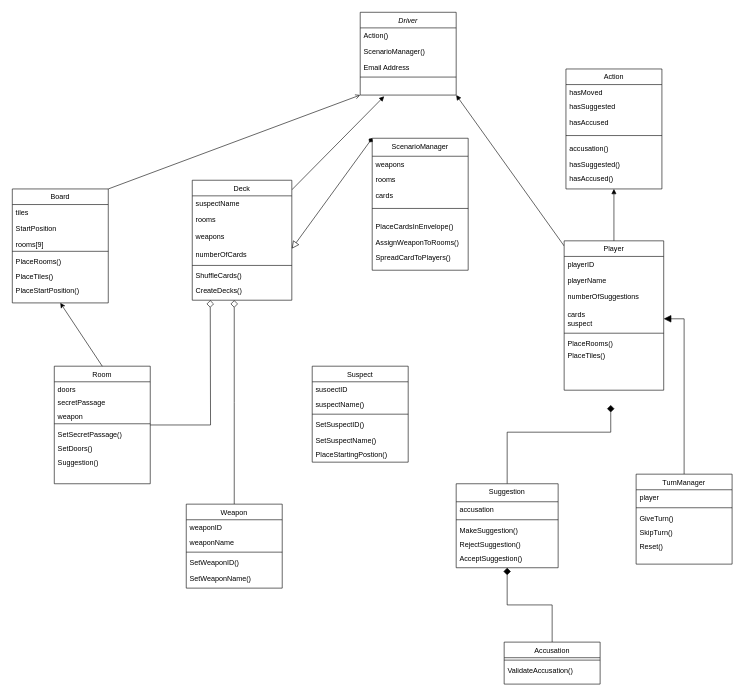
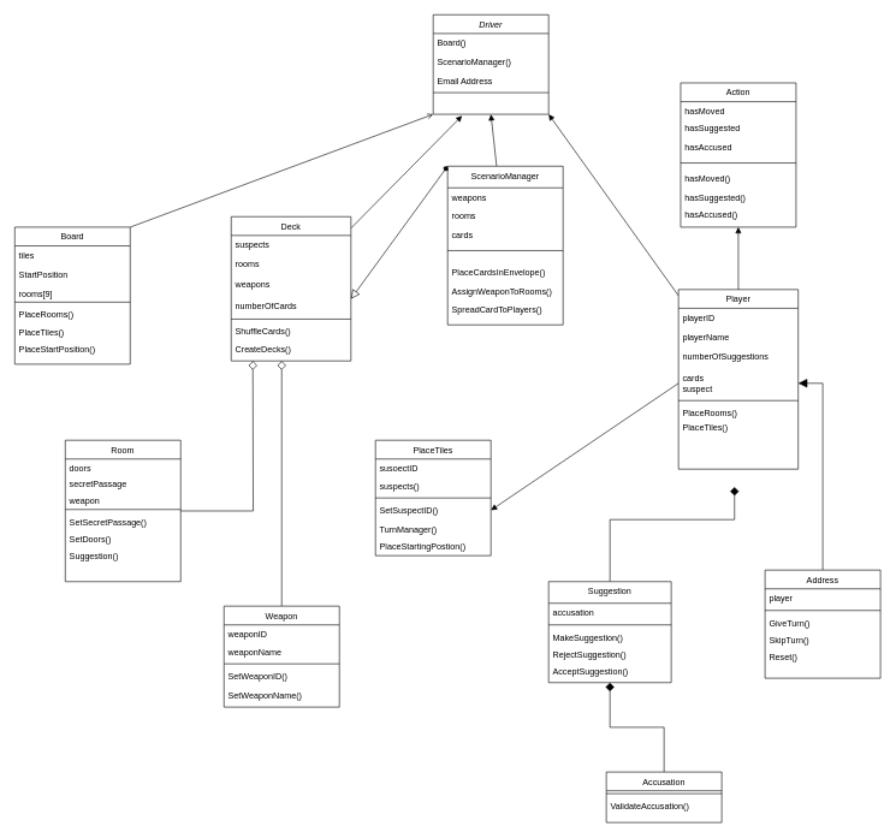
- <mxCell id="3" value="Action()" style="text;align=left;verticalAlign=top;spacingLeft=4;spacingRight=4;overflow=hidden;rotatable=0;points=[[0,0.5],[1,0.5]];portConstraint=eastwest;" parent="2" vertex="1"><mxGeometry y="26" width="160" height="26" as="geometry" /></mxCell>
+ <mxCell id="3" value="Board()" style="text;align=left;verticalAlign=top;spacingLeft=4;spacingRight=4;overflow=hidden;rotatable=0;points=[[0,0.5],[1,0.5]];portConstraint=eastwest;" parent="2" vertex="1"><mxGeometry y="26" width="160" height="26" as="geometry" /></mxCell>
+ <mxCell id="16" style="edgeStyle=none;rounded=0;orthogonalLoop=1;jettySize=auto;html=1;entryX=0.5;entryY=1;entryDx=0;entryDy=0;startArrow=none;startFill=0;endArrow=block;endFill=1;" parent="1" source="17" target="2" edge="1"><mxGeometry relative="1" as="geometry" /></mxCell>
- <mxCell id="90" value="accusation()" style="text;align=left;verticalAlign=top;spacingLeft=4;spacingRight=4;overflow=hidden;rotatable=0;points=[[0,0.5],[1,0.5]];portConstraint=eastwest;" parent="85" vertex="1"><mxGeometry y="120" width="160" height="26" as="geometry" /></mxCell>
+ <mxCell id="90" value="hasMoved()" style="text;align=left;verticalAlign=top;spacingLeft=4;spacingRight=4;overflow=hidden;rotatable=0;points=[[0,0.5],[1,0.5]];portConstraint=eastwest;" parent="85" vertex="1"><mxGeometry y="120" width="160" height="26" as="geometry" /></mxCell>
- <mxCell id="43" value="suspectName" style="text;align=left;verticalAlign=top;spacingLeft=4;spacingRight=4;overflow=hidden;rotatable=0;points=[[0,0.5],[1,0.5]];portConstraint=eastwest;" parent="42" vertex="1"><mxGeometry y="26" width="166" height="26" as="geometry" /></mxCell>
+ <mxCell id="43" value="suspects" style="text;align=left;verticalAlign=top;spacingLeft=4;spacingRight=4;overflow=hidden;rotatable=0;points=[[0,0.5],[1,0.5]];portConstraint=eastwest;" parent="42" vertex="1"><mxGeometry y="26" width="166" height="26" as="geometry" /></mxCell>
- <mxCell id="95" value="" style="endArrow=classic;html=1;exitX=0.5;exitY=0;exitDx=0;exitDy=0;entryX=0.5;entryY=1;entryDx=0;entryDy=0;" parent="1" source="65" target="8" edge="1"><mxGeometry width="50" height="50" relative="1" as="geometry"><mxPoint x="540" y="530" as="sourcePoint" /><mxPoint x="590" y="480" as="targetPoint" /></mxGeometry></mxCell>
+ <mxCell id="94" style="edgeStyle=none;rounded=0;orthogonalLoop=1;jettySize=auto;html=1;entryX=1;entryY=0.5;entryDx=0;entryDy=0;startArrow=none;startFill=0;endArrow=block;endFill=1;exitX=0;exitY=0.5;exitDx=0;exitDy=0;" parent="1" source="30" target="77" edge="1"><mxGeometry relative="1" as="geometry"><mxPoint x="1033" y="411" as="sourcePoint" /><mxPoint x="1033" y="324.5" as="targetPoint" /></mxGeometry></mxCell>
- <mxCell id="73" value="Suspect" style="swimlane;fontStyle=0;align=center;verticalAlign=top;childLayout=stackLayout;horizontal=1;startSize=26;horizontalStack=0;resizeParent=1;resizeLast=0;collapsible=1;marginBottom=0;rounded=0;shadow=0;strokeWidth=1;swimlaneFillColor=none;" parent="1" vertex="1"><mxGeometry x="520" y="610" width="160" height="160" as="geometry"><mxRectangle x="120" y="360" width="160" height="26" as="alternateBounds" /></mxGeometry></mxCell>
+ <mxCell id="73" value="PlaceTiles" style="swimlane;fontStyle=0;align=center;verticalAlign=top;childLayout=stackLayout;horizontal=1;startSize=26;horizontalStack=0;resizeParent=1;resizeLast=0;collapsible=1;marginBottom=0;rounded=0;shadow=0;strokeWidth=1;swimlaneFillColor=none;" parent="1" vertex="1"><mxGeometry x="520" y="610" width="160" height="160" as="geometry"><mxRectangle x="120" y="360" width="160" height="26" as="alternateBounds" /></mxGeometry></mxCell>
- <mxCell id="75" value="suspectName()" style="text;align=left;verticalAlign=top;spacingLeft=4;spacingRight=4;overflow=hidden;rotatable=0;points=[[0,0.5],[1,0.5]];portConstraint=eastwest;" parent="73" vertex="1"><mxGeometry y="50" width="160" height="26" as="geometry" /></mxCell>
+ <mxCell id="75" value="suspects()" style="text;align=left;verticalAlign=top;spacingLeft=4;spacingRight=4;overflow=hidden;rotatable=0;points=[[0,0.5],[1,0.5]];portConstraint=eastwest;" parent="73" vertex="1"><mxGeometry y="50" width="160" height="26" as="geometry" /></mxCell>
- <mxCell id="78" value="SetSuspectName()&#10;" style="text;align=left;verticalAlign=top;spacingLeft=4;spacingRight=4;overflow=hidden;rotatable=0;points=[[0,0.5],[1,0.5]];portConstraint=eastwest;" parent="73" vertex="1"><mxGeometry y="110" width="160" height="24" as="geometry" /></mxCell>
+ <mxCell id="78" value="TurnManager()&#10;" style="text;align=left;verticalAlign=top;spacingLeft=4;spacingRight=4;overflow=hidden;rotatable=0;points=[[0,0.5],[1,0.5]];portConstraint=eastwest;" parent="73" vertex="1"><mxGeometry y="110" width="160" height="24" as="geometry" /></mxCell>
- <mxCell id="35" value="TurnManager" style="swimlane;fontStyle=0;align=center;verticalAlign=top;childLayout=stackLayout;horizontal=1;startSize=26;horizontalStack=0;resizeParent=1;resizeLast=0;collapsible=1;marginBottom=0;rounded=0;shadow=0;strokeWidth=1;swimlaneFillColor=none;" parent="1" vertex="1"><mxGeometry x="1060" y="790" width="160" height="150" as="geometry"><mxRectangle x="120" y="360" width="160" height="26" as="alternateBounds" /></mxGeometry></mxCell>
+ <mxCell id="35" value="Address" style="swimlane;fontStyle=0;align=center;verticalAlign=top;childLayout=stackLayout;horizontal=1;startSize=26;horizontalStack=0;resizeParent=1;resizeLast=0;collapsible=1;marginBottom=0;rounded=0;shadow=0;strokeWidth=1;swimlaneFillColor=none;" parent="1" vertex="1"><mxGeometry x="1060" y="790" width="160" height="150" as="geometry"><mxRectangle x="120" y="360" width="160" height="26" as="alternateBounds" /></mxGeometry></mxCell>
